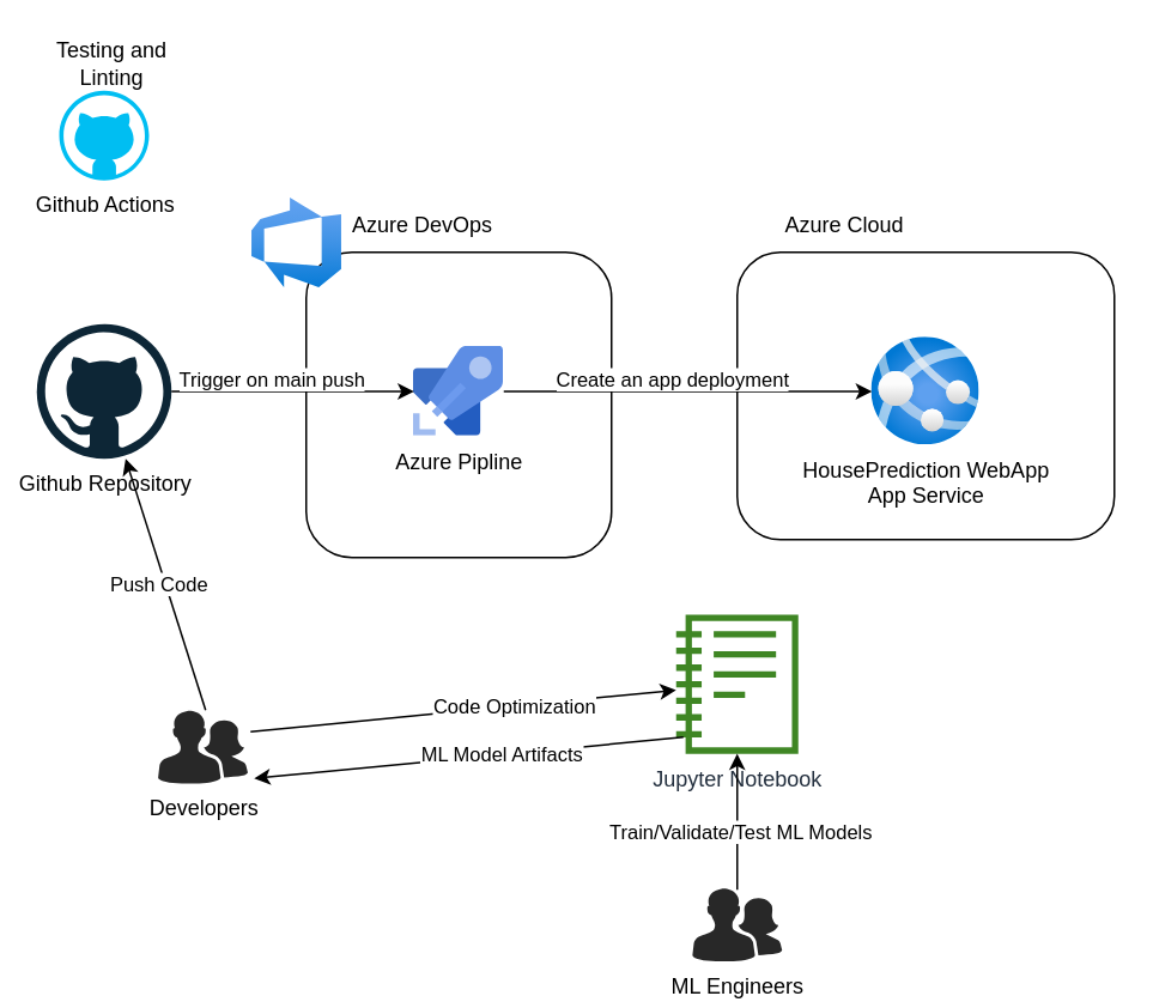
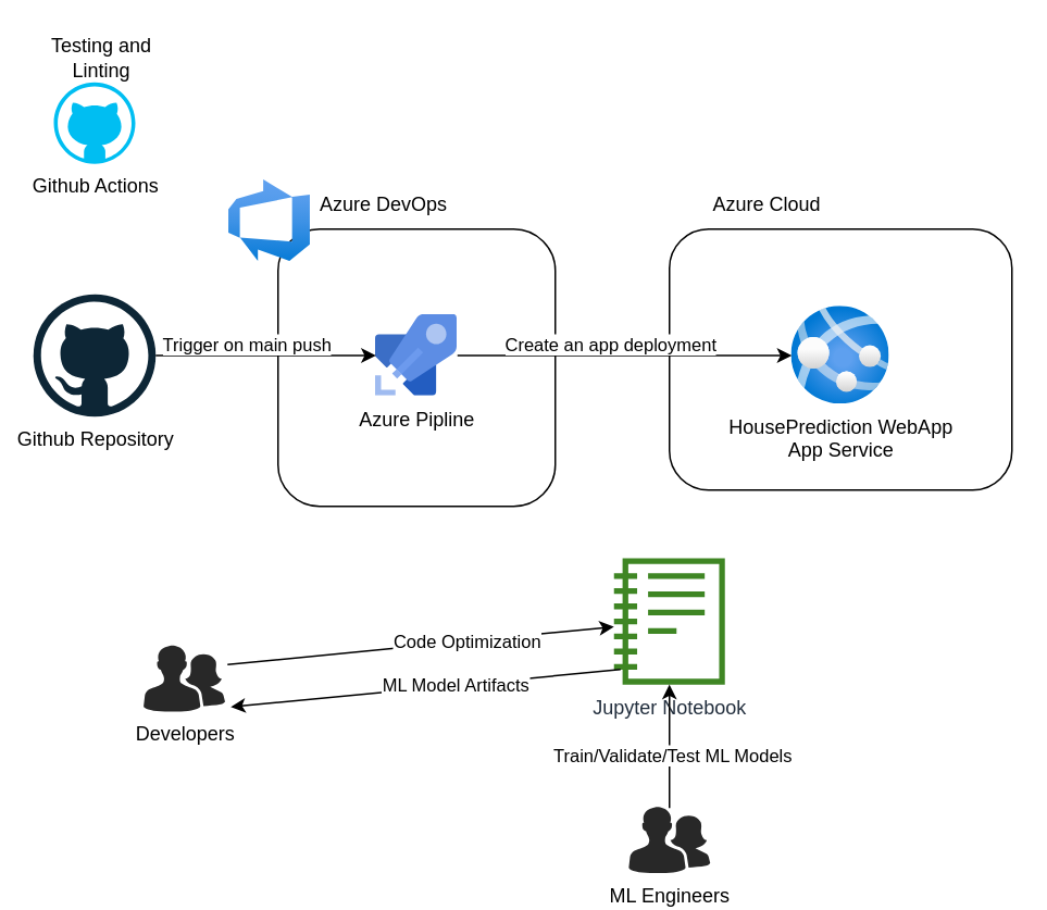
- <mxCell id="17" value="" style="endArrow=classic;html=1;rounded=0;exitX=0.53;exitY=0;exitDx=0;exitDy=0;exitPerimeter=0;" edge="1" parent="2" source="16" target="8"><mxGeometry width="50" height="50" relative="1" as="geometry"><mxPoint x="540" y="450" as="sourcePoint" /><mxPoint x="590" y="400" as="targetPoint" /></mxGeometry></mxCell>
- <mxCell id="18" value="Push Code" style="edgeLabel;html=1;align=center;verticalAlign=middle;resizable=0;points=[];" vertex="1" connectable="0" parent="17"><mxGeometry x="0.142" y="-3" relative="1" as="geometry"><mxPoint x="-4" y="10" as="offset" /></mxGeometry></mxCell>
